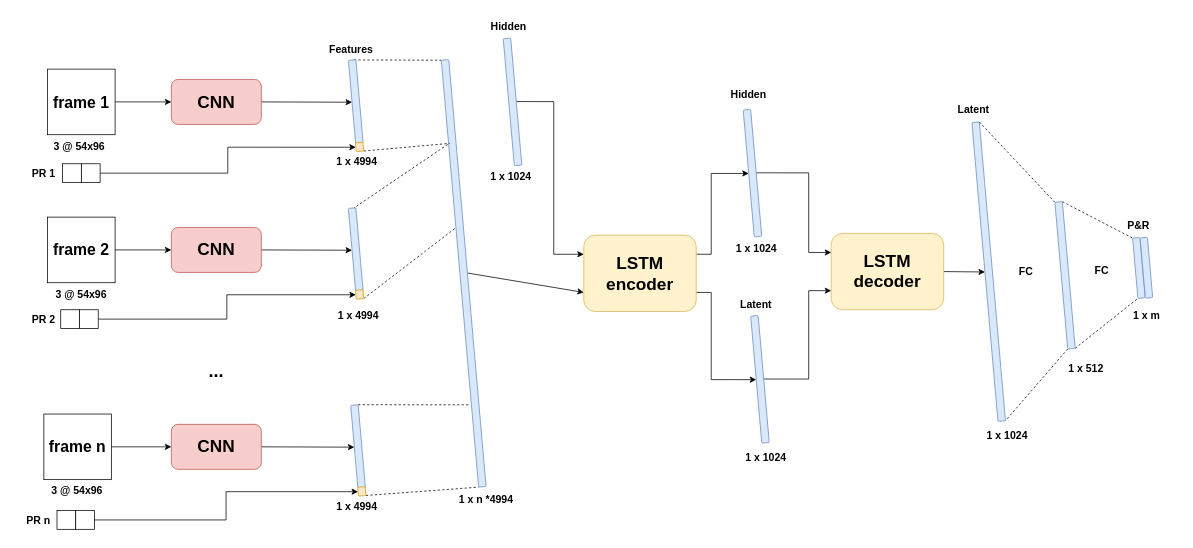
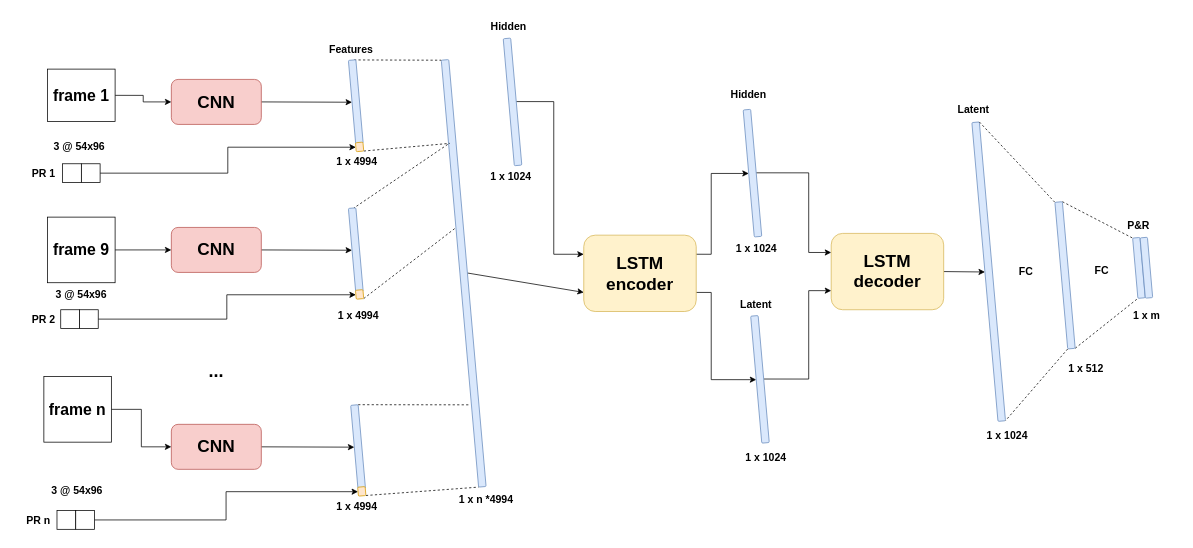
- <mxCell id="47" value="frame 1" style="rounded=0;whiteSpace=wrap;html=1;fontFamily=Helvetica;fontSize=21;fontColor=default;fontStyle=1" parent="1" vertex="1"><mxGeometry x="63" y="91.25" width="90" height="87.5" as="geometry" /></mxCell>
+ <mxCell id="47" value="frame 1" style="rounded=0;whiteSpace=wrap;html=1;fontFamily=Helvetica;fontSize=21;fontColor=default;fontStyle=1" parent="1" vertex="1"><mxGeometry x="63" y="91.25" width="90" height="70" as="geometry" /></mxCell>
- <mxCell id="49" value="frame 2" style="rounded=0;whiteSpace=wrap;html=1;fontFamily=Helvetica;fontSize=21;fontColor=default;fontStyle=1" parent="1" vertex="1"><mxGeometry x="63" y="288.64" width="90" height="87.5" as="geometry" /></mxCell>
+ <mxCell id="49" value="frame 9" style="rounded=0;whiteSpace=wrap;html=1;fontFamily=Helvetica;fontSize=21;fontColor=default;fontStyle=1" parent="1" vertex="1"><mxGeometry x="63" y="288.64" width="90" height="87.5" as="geometry" /></mxCell>
- <mxCell id="51" value="frame n" style="rounded=0;whiteSpace=wrap;html=1;fontFamily=Helvetica;fontSize=21;fontColor=default;fontStyle=1" parent="1" vertex="1"><mxGeometry x="58" y="551.25" width="90" height="87.5" as="geometry" /></mxCell>
+ <mxCell id="51" value="frame n" style="rounded=0;whiteSpace=wrap;html=1;fontFamily=Helvetica;fontSize=21;fontColor=default;fontStyle=1" parent="1" vertex="1"><mxGeometry x="58" y="501.25" width="90" height="87.5" as="geometry" /></mxCell>
